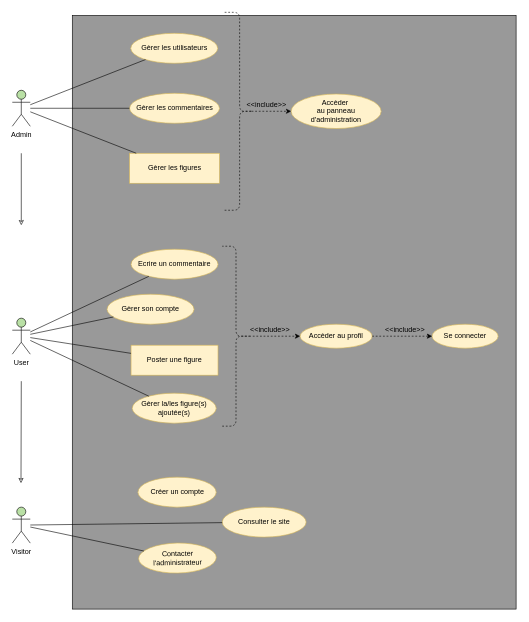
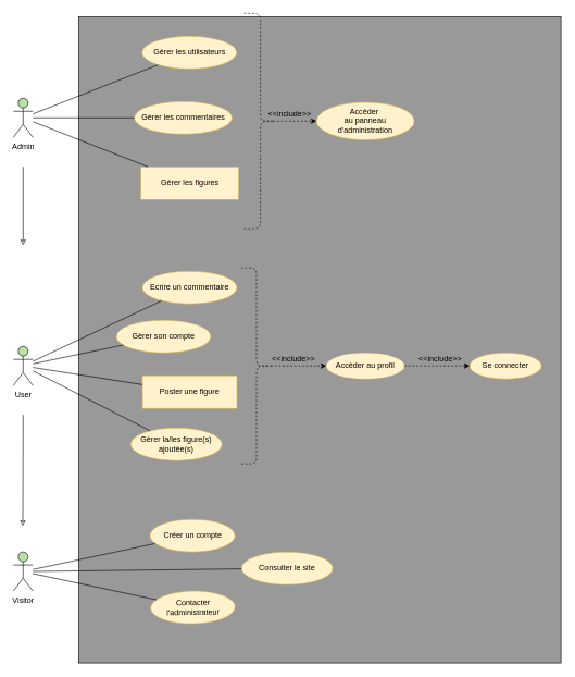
- <mxCell id="18" value="Gèrer les commentaires" style="ellipse;whiteSpace=wrap;html=1;fillColor=#fff2cc;strokeColor=#d6b656;" parent="1" vertex="1"><mxGeometry x="215.5" y="155" width="150" height="50" as="geometry" /></mxCell>
+ <mxCell id="18" value="Gèrer les commentaires" style="ellipse;whiteSpace=wrap;html=1;fillColor=#fff2cc;strokeColor=#d6b656;" parent="1" vertex="1"><mxGeometry x="205.5" y="155" width="150" height="50" as="geometry" /></mxCell>
- <mxCell id="32" value="Accèder au profil" style="ellipse;whiteSpace=wrap;html=1;fillColor=#fff2cc;strokeColor=#d6b656;" parent="1" vertex="1"><mxGeometry x="500" y="540" width="120" height="40" as="geometry" /></mxCell>
+ <mxCell id="32" value="Accèder au profil" style="ellipse;whiteSpace=wrap;html=1;fillColor=#fff2cc;strokeColor=#d6b656;dashed=1;" parent="1" vertex="1"><mxGeometry x="500" y="540" width="120" height="40" as="geometry" /></mxCell>
- <mxCell id="36" value="Gèrer la/les figure(s) ajoutée(s)" style="ellipse;whiteSpace=wrap;html=1;fillColor=#fff2cc;strokeColor=#d6b656;" vertex="1" parent="1"><mxGeometry x="220" y="655" width="140" height="50" as="geometry" /></mxCell>
+ <mxCell id="36" value="Gèrer la/les figure(s) ajoutée(s)" style="ellipse;whiteSpace=wrap;html=1;fillColor=#fff2cc;strokeColor=#d6b656;" vertex="1" parent="1"><mxGeometry x="200" y="655" width="140" height="50" as="geometry" /></mxCell>
+ <mxCell id="13" value="" style="endArrow=none;html=1;" parent="1" source="7" target="10" edge="1"><mxGeometry width="50" height="50" relative="1" as="geometry"><mxPoint x="80" y="1156.398" as="sourcePoint" /><mxPoint x="313.848" y="1022.291" as="targetPoint" /></mxGeometry></mxCell>
